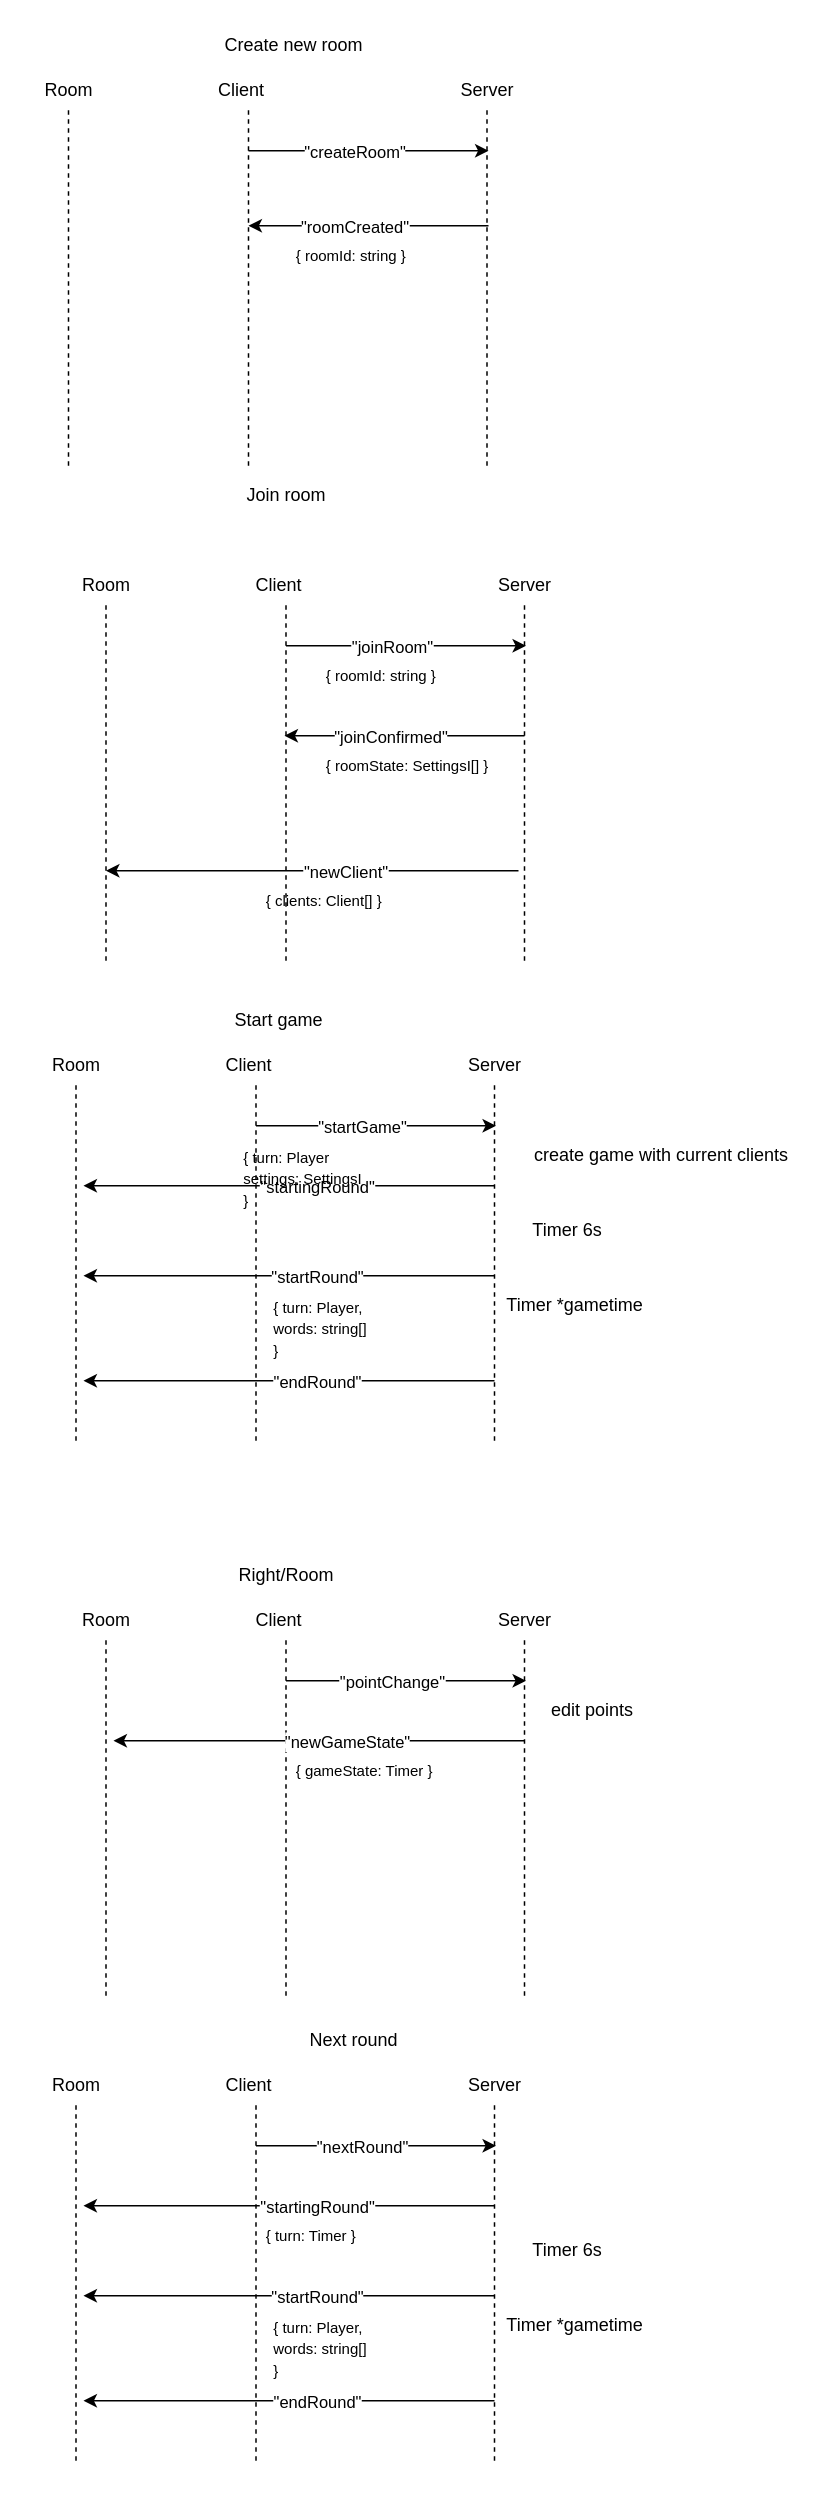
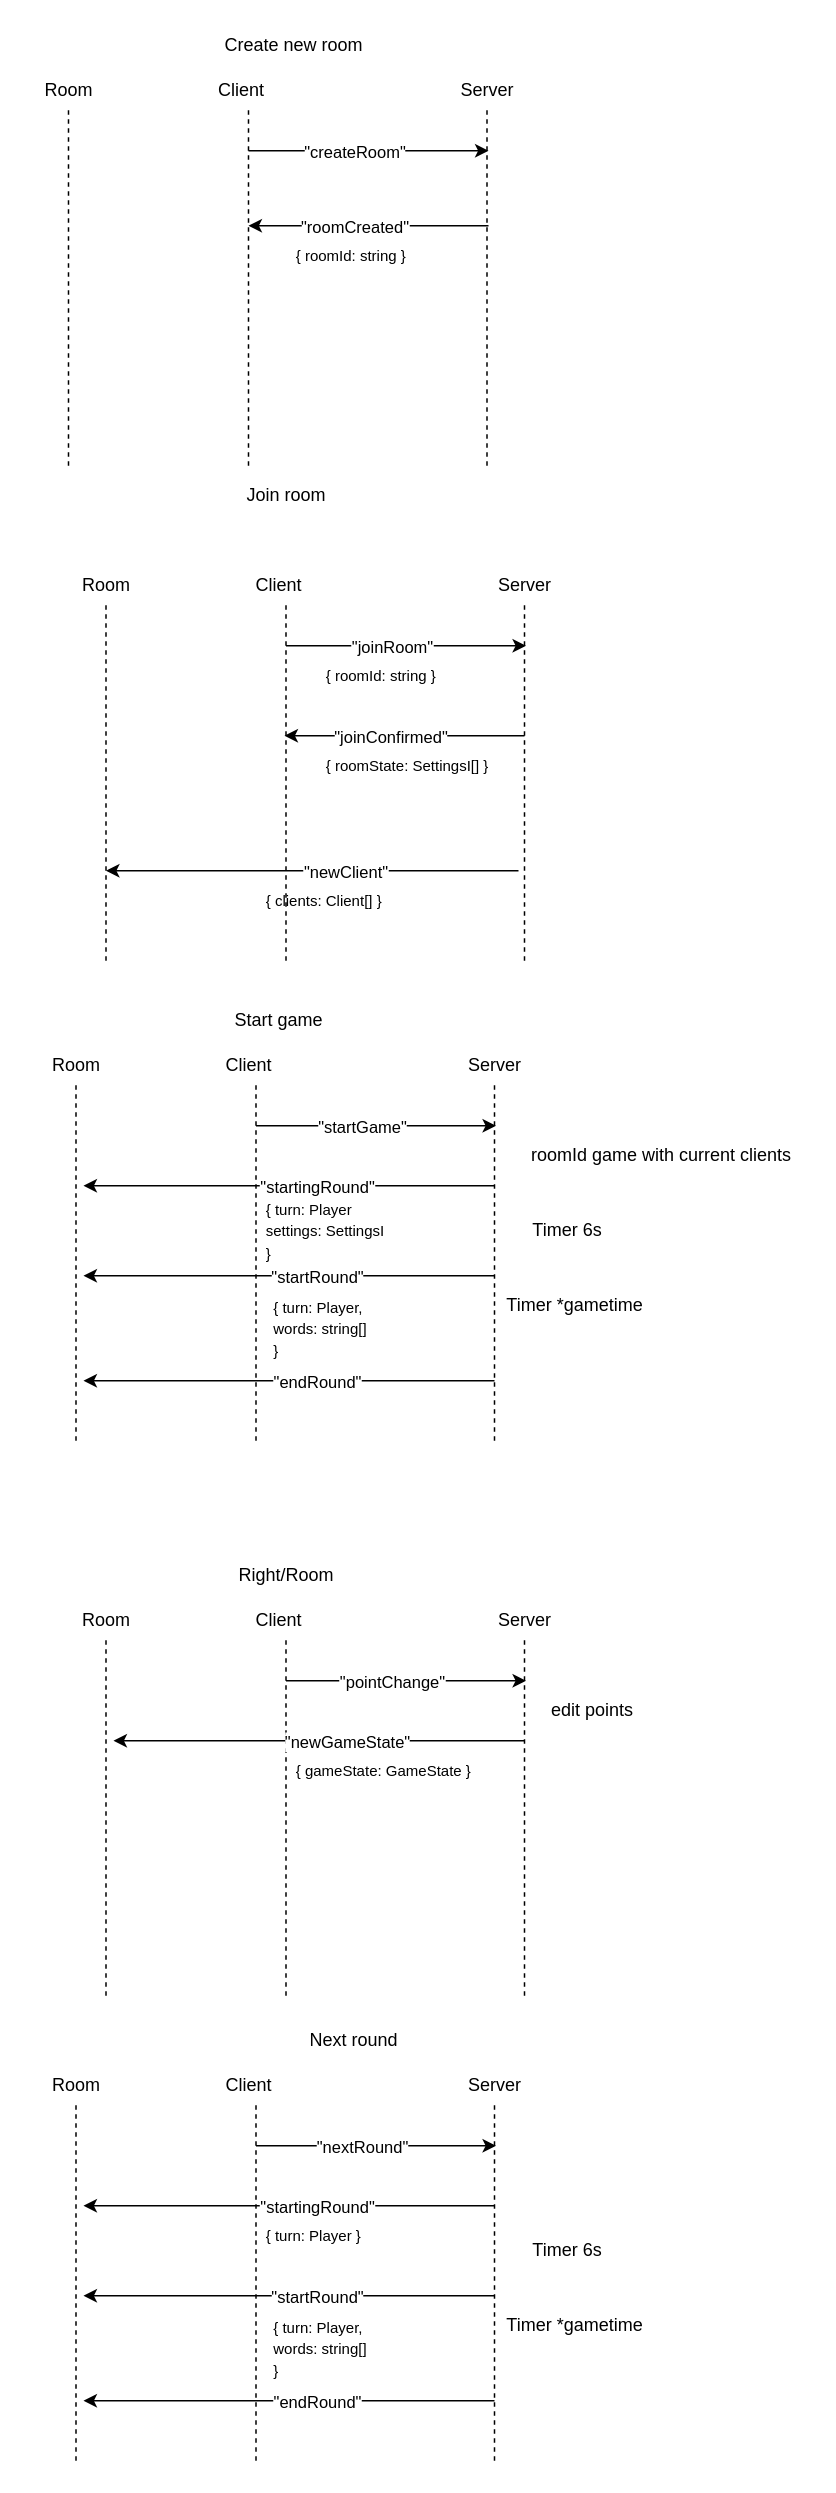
- <mxCell id="42" value="create game with current clients&lt;br&gt;" style="text;html=1;align=center;verticalAlign=middle;resizable=0;points=[];autosize=1;strokeColor=none;" parent="1" vertex="1"><mxGeometry x="345" y="760" width="190" height="20" as="geometry" /></mxCell>
+ <mxCell id="42" value="roomId game with current clients&lt;br&gt;" style="text;html=1;align=center;verticalAlign=middle;resizable=0;points=[];autosize=1;strokeColor=none;" parent="1" vertex="1"><mxGeometry x="345" y="760" width="190" height="20" as="geometry" /></mxCell>
- <mxCell id="39" value="&lt;font style=&quot;font-size: 10px&quot;&gt;{ turn: Player&amp;nbsp;&lt;br&gt;settings: SettingsI&lt;br&gt;}&lt;/font&gt;" style="text;html=1;align=left;verticalAlign=middle;resizable=0;points=[];autosize=1;strokeColor=none;" parent="1" vertex="1"><mxGeometry x="160" y="760" width="90" height="50" as="geometry" /></mxCell>
+ <mxCell id="39" value="&lt;font style=&quot;font-size: 10px&quot;&gt;{ turn: Player&amp;nbsp;&lt;br&gt;settings: SettingsI&lt;br&gt;}&lt;/font&gt;" style="text;html=1;align=left;verticalAlign=middle;resizable=0;points=[];autosize=1;strokeColor=none;" parent="1" vertex="1"><mxGeometry x="175" y="795" width="90" height="50" as="geometry" /></mxCell>
- <mxCell id="61" value="&lt;font style=&quot;font-size: 10px&quot;&gt;{ gameState: Timer }&lt;/font&gt;" style="text;html=1;align=left;verticalAlign=middle;resizable=0;points=[];autosize=1;strokeColor=none;" vertex="1" parent="1"><mxGeometry x="195" y="1170" width="130" height="20" as="geometry" /></mxCell>
+ <mxCell id="61" value="&lt;font style=&quot;font-size: 10px&quot;&gt;{ gameState: GameState }&lt;/font&gt;" style="text;html=1;align=left;verticalAlign=middle;resizable=0;points=[];autosize=1;strokeColor=none;" vertex="1" parent="1"><mxGeometry x="195" y="1170" width="130" height="20" as="geometry" /></mxCell>
- <mxCell id="74" value="&lt;font style=&quot;font-size: 10px&quot;&gt;{ turn: Timer&amp;nbsp;}&lt;/font&gt;" style="text;html=1;align=left;verticalAlign=middle;resizable=0;points=[];autosize=1;strokeColor=none;" vertex="1" parent="1"><mxGeometry x="175" y="1480" width="80" height="20" as="geometry" /></mxCell>
+ <mxCell id="74" value="&lt;font style=&quot;font-size: 10px&quot;&gt;{ turn: Player&amp;nbsp;}&lt;/font&gt;" style="text;html=1;align=left;verticalAlign=middle;resizable=0;points=[];autosize=1;strokeColor=none;" vertex="1" parent="1"><mxGeometry x="175" y="1480" width="80" height="20" as="geometry" /></mxCell>
